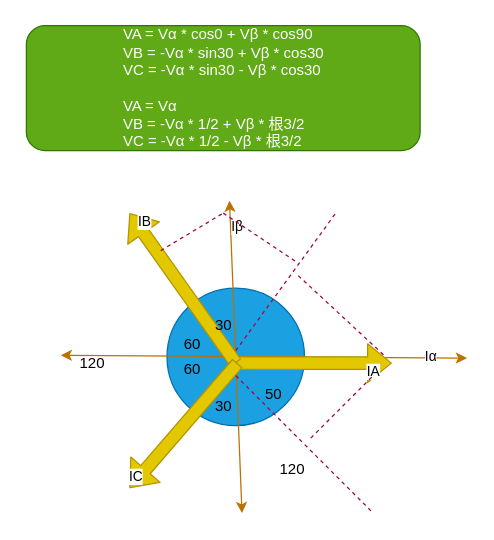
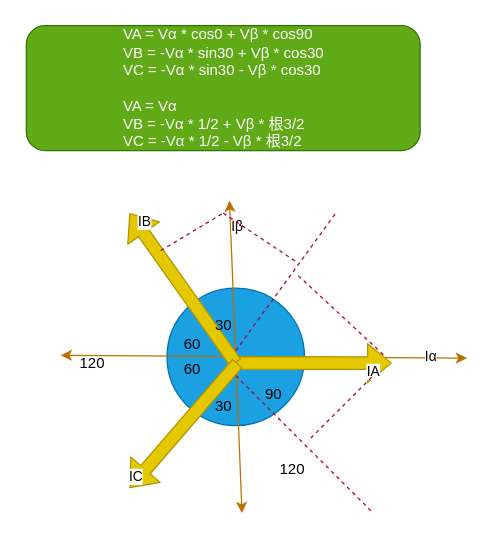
- <mxCell id="15" value="50" style="text;html=1;align=center;verticalAlign=middle;resizable=0;points=[];autosize=1;strokeColor=none;fillColor=none;" vertex="1" parent="1"><mxGeometry x="198" y="300" width="40" height="30" as="geometry" /></mxCell>
+ <mxCell id="15" value="90" style="text;html=1;align=center;verticalAlign=middle;resizable=0;points=[];autosize=1;strokeColor=none;fillColor=none;" vertex="1" parent="1"><mxGeometry x="198" y="300" width="40" height="30" as="geometry" /></mxCell>
